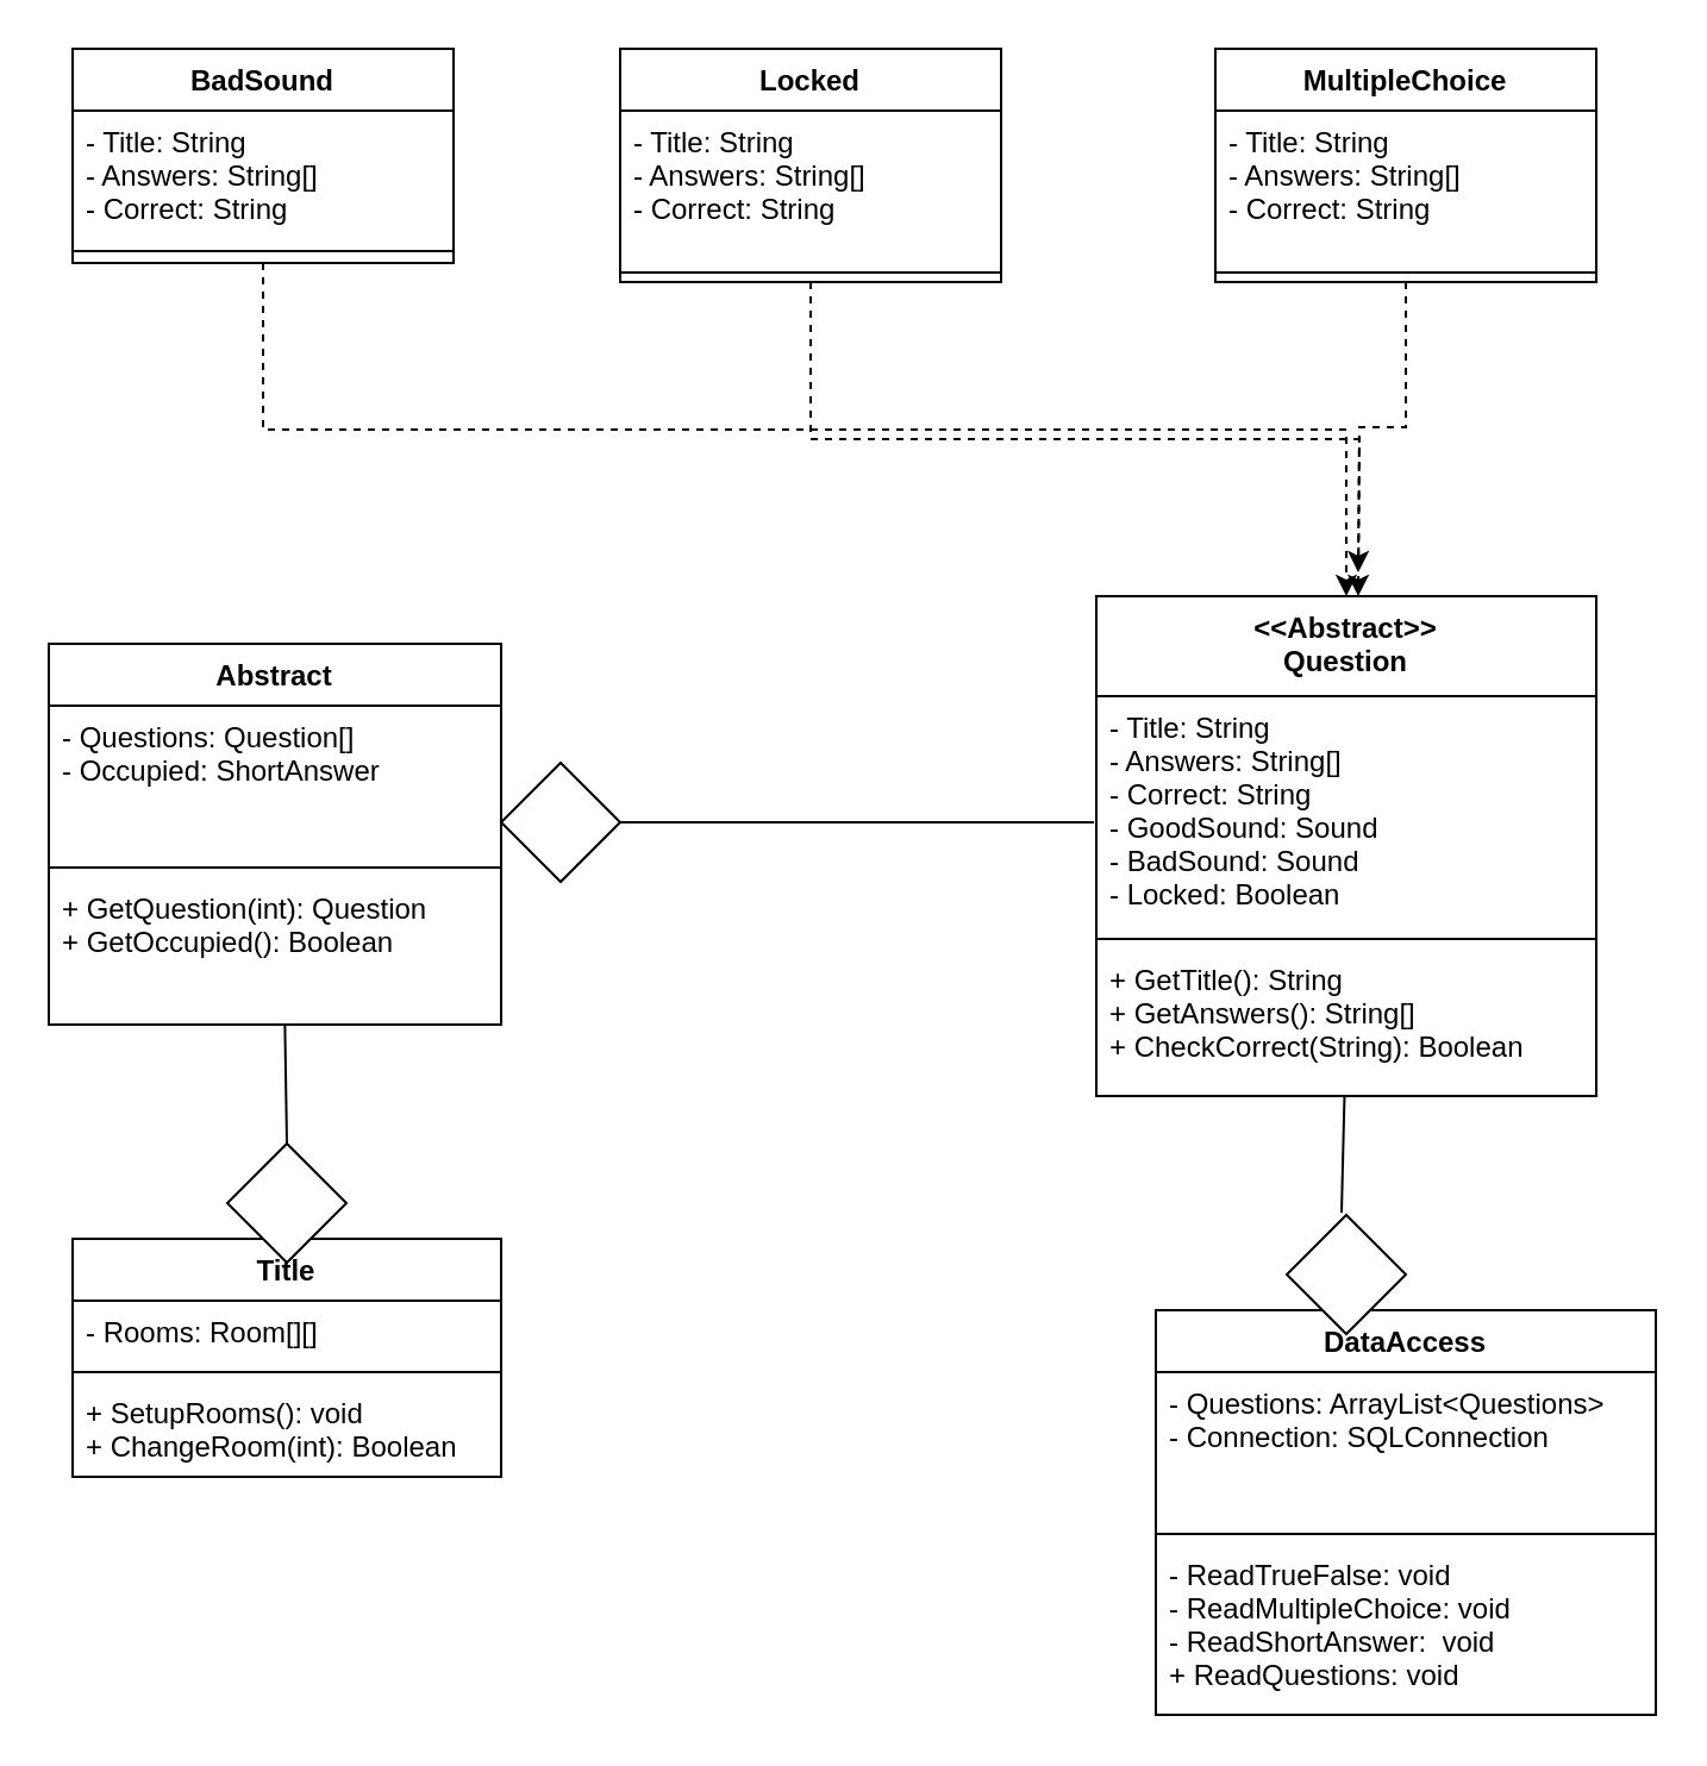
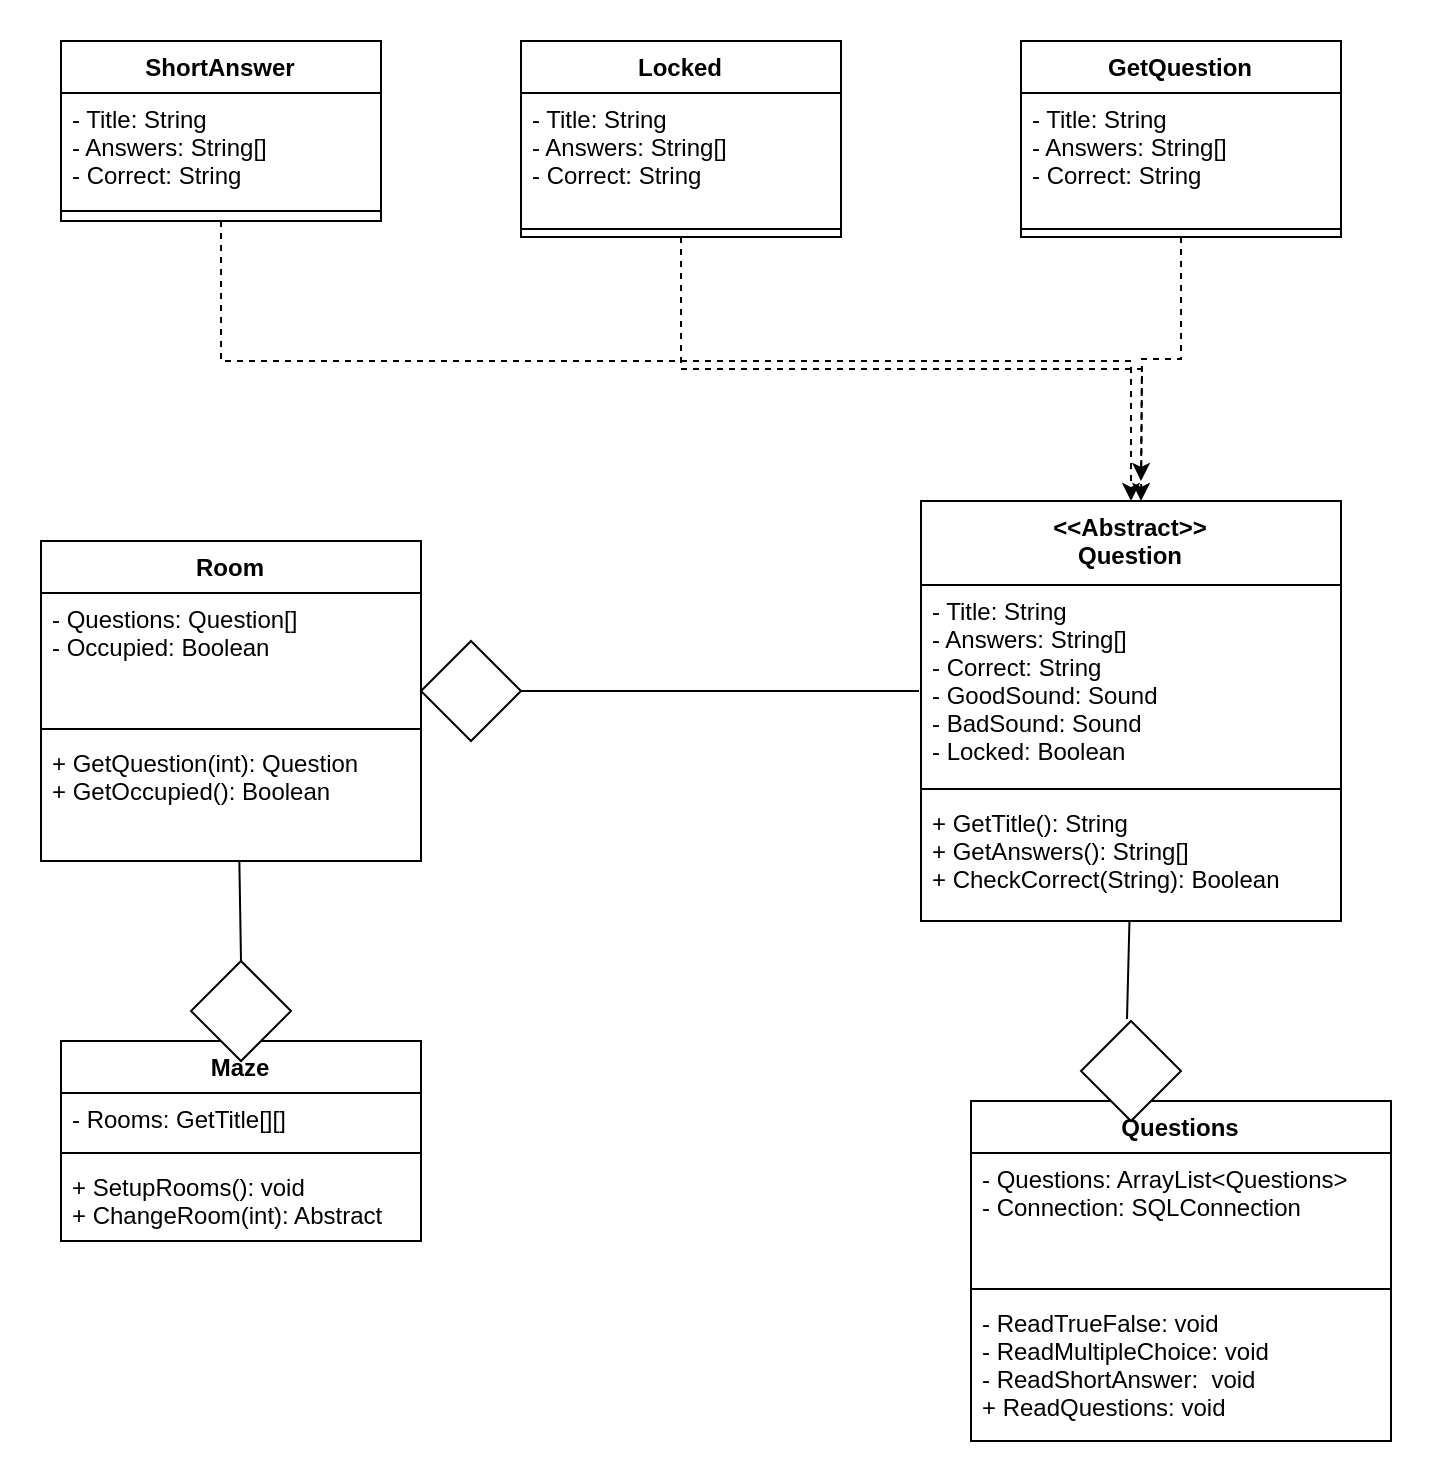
- <mxCell id="19" value="BadSound" style="swimlane;fontStyle=1;align=center;verticalAlign=top;childLayout=stackLayout;horizontal=1;startSize=26;horizontalStack=0;resizeParent=1;resizeParentMax=0;resizeLast=0;collapsible=1;marginBottom=0;" parent="1" vertex="1"><mxGeometry x="30" y="20" width="160" height="90" as="geometry" /></mxCell>
+ <mxCell id="19" value="ShortAnswer" style="swimlane;fontStyle=1;align=center;verticalAlign=top;childLayout=stackLayout;horizontal=1;startSize=26;horizontalStack=0;resizeParent=1;resizeParentMax=0;resizeLast=0;collapsible=1;marginBottom=0;" parent="1" vertex="1"><mxGeometry x="30" y="20" width="160" height="90" as="geometry" /></mxCell>
- <mxCell id="27" value="MultipleChoice" style="swimlane;fontStyle=1;align=center;verticalAlign=top;childLayout=stackLayout;horizontal=1;startSize=26;horizontalStack=0;resizeParent=1;resizeParentMax=0;resizeLast=0;collapsible=1;marginBottom=0;" parent="1" vertex="1"><mxGeometry x="510" y="20" width="160" height="98" as="geometry" /></mxCell>
+ <mxCell id="27" value="GetQuestion" style="swimlane;fontStyle=1;align=center;verticalAlign=top;childLayout=stackLayout;horizontal=1;startSize=26;horizontalStack=0;resizeParent=1;resizeParentMax=0;resizeLast=0;collapsible=1;marginBottom=0;" parent="1" vertex="1"><mxGeometry x="510" y="20" width="160" height="98" as="geometry" /></mxCell>
- <mxCell id="6" value="Abstract" style="swimlane;fontStyle=1;align=center;verticalAlign=top;childLayout=stackLayout;horizontal=1;startSize=26;horizontalStack=0;resizeParent=1;resizeParentMax=0;resizeLast=0;collapsible=1;marginBottom=0;" parent="1" vertex="1"><mxGeometry x="20" y="270" width="190" height="160" as="geometry" /></mxCell>
+ <mxCell id="6" value="Room" style="swimlane;fontStyle=1;align=center;verticalAlign=top;childLayout=stackLayout;horizontal=1;startSize=26;horizontalStack=0;resizeParent=1;resizeParentMax=0;resizeLast=0;collapsible=1;marginBottom=0;" parent="1" vertex="1"><mxGeometry x="20" y="270" width="190" height="160" as="geometry" /></mxCell>
- <mxCell id="7" value="- Questions: Question[]&#10;- Occupied: ShortAnswer" style="text;strokeColor=none;fillColor=none;align=left;verticalAlign=top;spacingLeft=4;spacingRight=4;overflow=hidden;rotatable=0;points=[[0,0.5],[1,0.5]];portConstraint=eastwest;" parent="6" vertex="1"><mxGeometry y="26" width="190" height="64" as="geometry" /></mxCell>
+ <mxCell id="7" value="- Questions: Question[]&#10;- Occupied: Boolean" style="text;strokeColor=none;fillColor=none;align=left;verticalAlign=top;spacingLeft=4;spacingRight=4;overflow=hidden;rotatable=0;points=[[0,0.5],[1,0.5]];portConstraint=eastwest;" parent="6" vertex="1"><mxGeometry y="26" width="190" height="64" as="geometry" /></mxCell>
- <mxCell id="2" value="Title" style="swimlane;fontStyle=1;align=center;verticalAlign=top;childLayout=stackLayout;horizontal=1;startSize=26;horizontalStack=0;resizeParent=1;resizeParentMax=0;resizeLast=0;collapsible=1;marginBottom=0;" parent="1" vertex="1"><mxGeometry x="30" y="520" width="180" height="100" as="geometry" /></mxCell>
+ <mxCell id="2" value="Maze" style="swimlane;fontStyle=1;align=center;verticalAlign=top;childLayout=stackLayout;horizontal=1;startSize=26;horizontalStack=0;resizeParent=1;resizeParentMax=0;resizeLast=0;collapsible=1;marginBottom=0;" parent="1" vertex="1"><mxGeometry x="30" y="520" width="180" height="100" as="geometry" /></mxCell>
- <mxCell id="3" value="- Rooms: Room[][]" style="text;strokeColor=none;fillColor=none;align=left;verticalAlign=top;spacingLeft=4;spacingRight=4;overflow=hidden;rotatable=0;points=[[0,0.5],[1,0.5]];portConstraint=eastwest;" parent="2" vertex="1"><mxGeometry y="26" width="180" height="26" as="geometry" /></mxCell>
+ <mxCell id="3" value="- Rooms: GetTitle[][]" style="text;strokeColor=none;fillColor=none;align=left;verticalAlign=top;spacingLeft=4;spacingRight=4;overflow=hidden;rotatable=0;points=[[0,0.5],[1,0.5]];portConstraint=eastwest;" parent="2" vertex="1"><mxGeometry y="26" width="180" height="26" as="geometry" /></mxCell>
- <mxCell id="30" value="DataAccess" style="swimlane;fontStyle=1;align=center;verticalAlign=top;childLayout=stackLayout;horizontal=1;startSize=26;horizontalStack=0;resizeParent=1;resizeParentMax=0;resizeLast=0;collapsible=1;marginBottom=0;" parent="1" vertex="1"><mxGeometry x="485" y="550" width="210" height="170" as="geometry" /></mxCell>
+ <mxCell id="30" value="Questions" style="swimlane;fontStyle=1;align=center;verticalAlign=top;childLayout=stackLayout;horizontal=1;startSize=26;horizontalStack=0;resizeParent=1;resizeParentMax=0;resizeLast=0;collapsible=1;marginBottom=0;" parent="1" vertex="1"><mxGeometry x="485" y="550" width="210" height="170" as="geometry" /></mxCell>
- <mxCell id="5" value="+ SetupRooms(): void&#10;+ ChangeRoom(int): Boolean" style="text;strokeColor=none;fillColor=none;align=left;verticalAlign=top;spacingLeft=4;spacingRight=4;overflow=hidden;rotatable=0;points=[[0,0.5],[1,0.5]];portConstraint=eastwest;" parent="2" vertex="1"><mxGeometry y="60" width="180" height="40" as="geometry" /></mxCell>
+ <mxCell id="5" value="+ SetupRooms(): void&#10;+ ChangeRoom(int): Abstract" style="text;strokeColor=none;fillColor=none;align=left;verticalAlign=top;spacingLeft=4;spacingRight=4;overflow=hidden;rotatable=0;points=[[0,0.5],[1,0.5]];portConstraint=eastwest;" parent="2" vertex="1"><mxGeometry y="60" width="180" height="40" as="geometry" /></mxCell>
